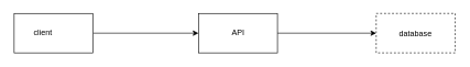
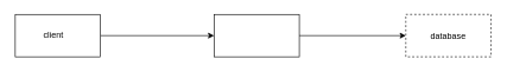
- <mxCell id="7" value="client&amp;nbsp;" style="text;html=1;align=center;verticalAlign=middle;resizable=0;points=[];autosize=1;strokeColor=none;fillColor=none;" parent="1" vertex="1"><mxGeometry x="40" y="35" width="50" height="30" as="geometry" /></mxCell>
+ <mxCell id="7" value="client&amp;nbsp;" style="text;html=1;align=center;verticalAlign=middle;resizable=0;points=[];autosize=1;strokeColor=none;fillColor=none;" parent="1" vertex="1"><mxGeometry x="50" y="35" width="50" height="30" as="geometry" /></mxCell>
- <mxCell id="8" value="API" style="text;html=1;align=center;verticalAlign=middle;resizable=0;points=[];autosize=1;strokeColor=none;fillColor=none;" parent="1" vertex="1"><mxGeometry x="340" y="35" width="40" height="30" as="geometry" /></mxCell>
